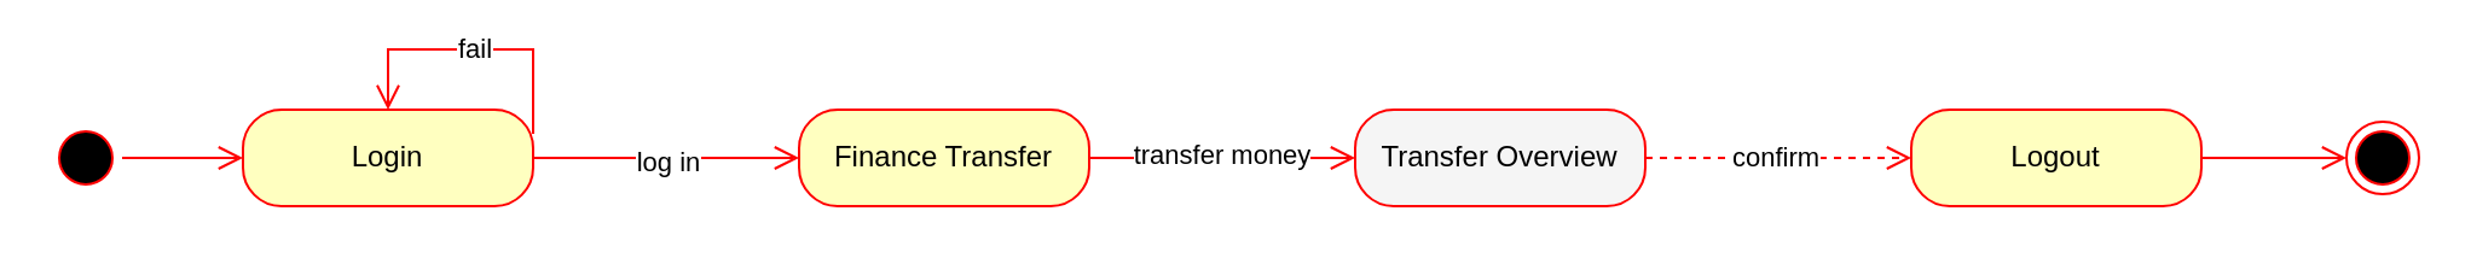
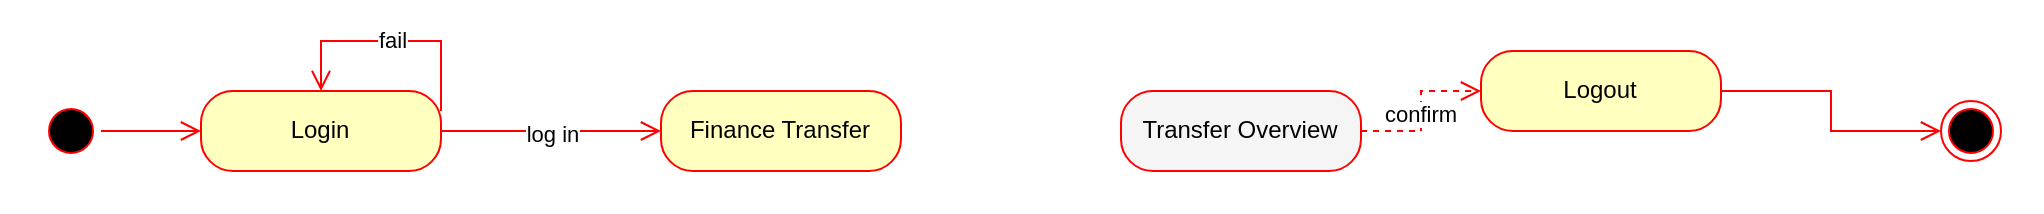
- <mxCell id="8" value="" style="edgeStyle=orthogonalEdgeStyle;html=1;verticalAlign=bottom;endArrow=open;endSize=8;strokeColor=#ff0000;rounded=0;entryX=0;entryY=0.5;entryDx=0;entryDy=0;" parent="1" source="7" target="10" edge="1"><mxGeometry relative="1" as="geometry"><mxPoint x="420" y="150" as="targetPoint" /></mxGeometry></mxCell>
- <mxCell id="9" value="transfer money" style="edgeLabel;html=1;align=center;verticalAlign=middle;resizable=0;points=[];" parent="8" vertex="1" connectable="0"><mxGeometry x="-0.018" y="2" relative="1" as="geometry"><mxPoint as="offset" /></mxGeometry></mxCell>
- <mxCell id="13" value="Logout" style="rounded=1;whiteSpace=wrap;html=1;arcSize=40;fontColor=#000000;fillColor=#ffffc0;strokeColor=#ff0000;" parent="1" vertex="1"><mxGeometry x="790" y="45" width="120" height="40" as="geometry" /></mxCell>
+ <mxCell id="13" value="Logout" style="rounded=1;whiteSpace=wrap;html=1;arcSize=40;fontColor=#000000;fillColor=#ffffc0;strokeColor=#ff0000;" parent="1" vertex="1"><mxGeometry x="740" y="25" width="120" height="40" as="geometry" /></mxCell>
